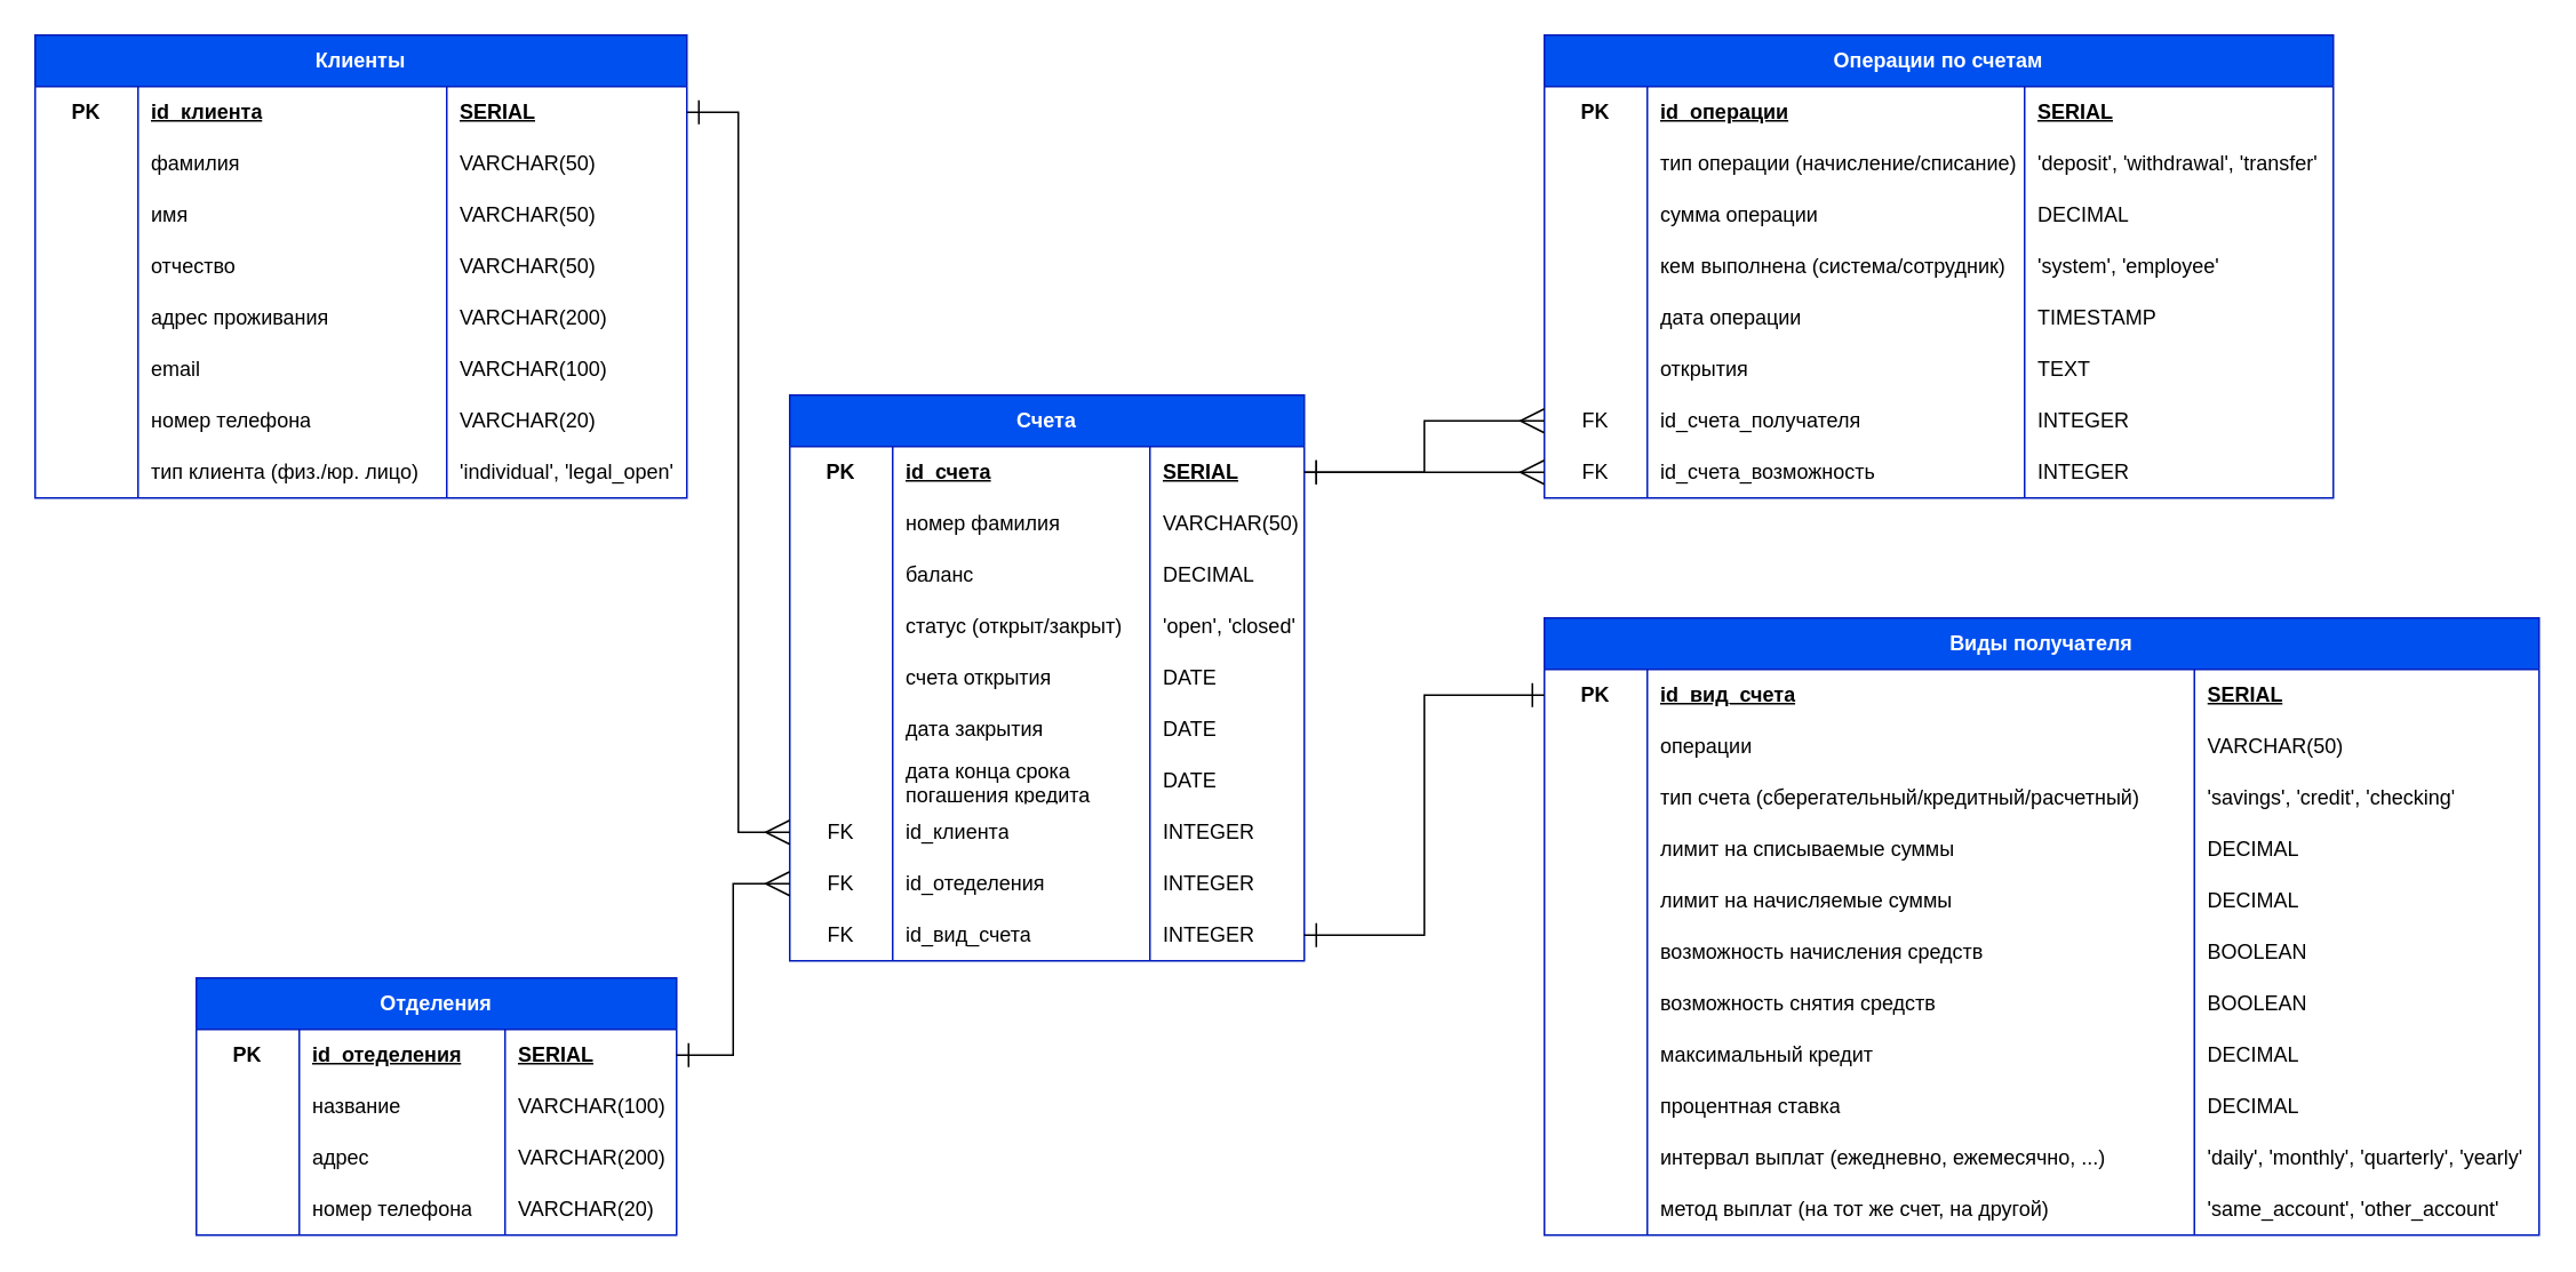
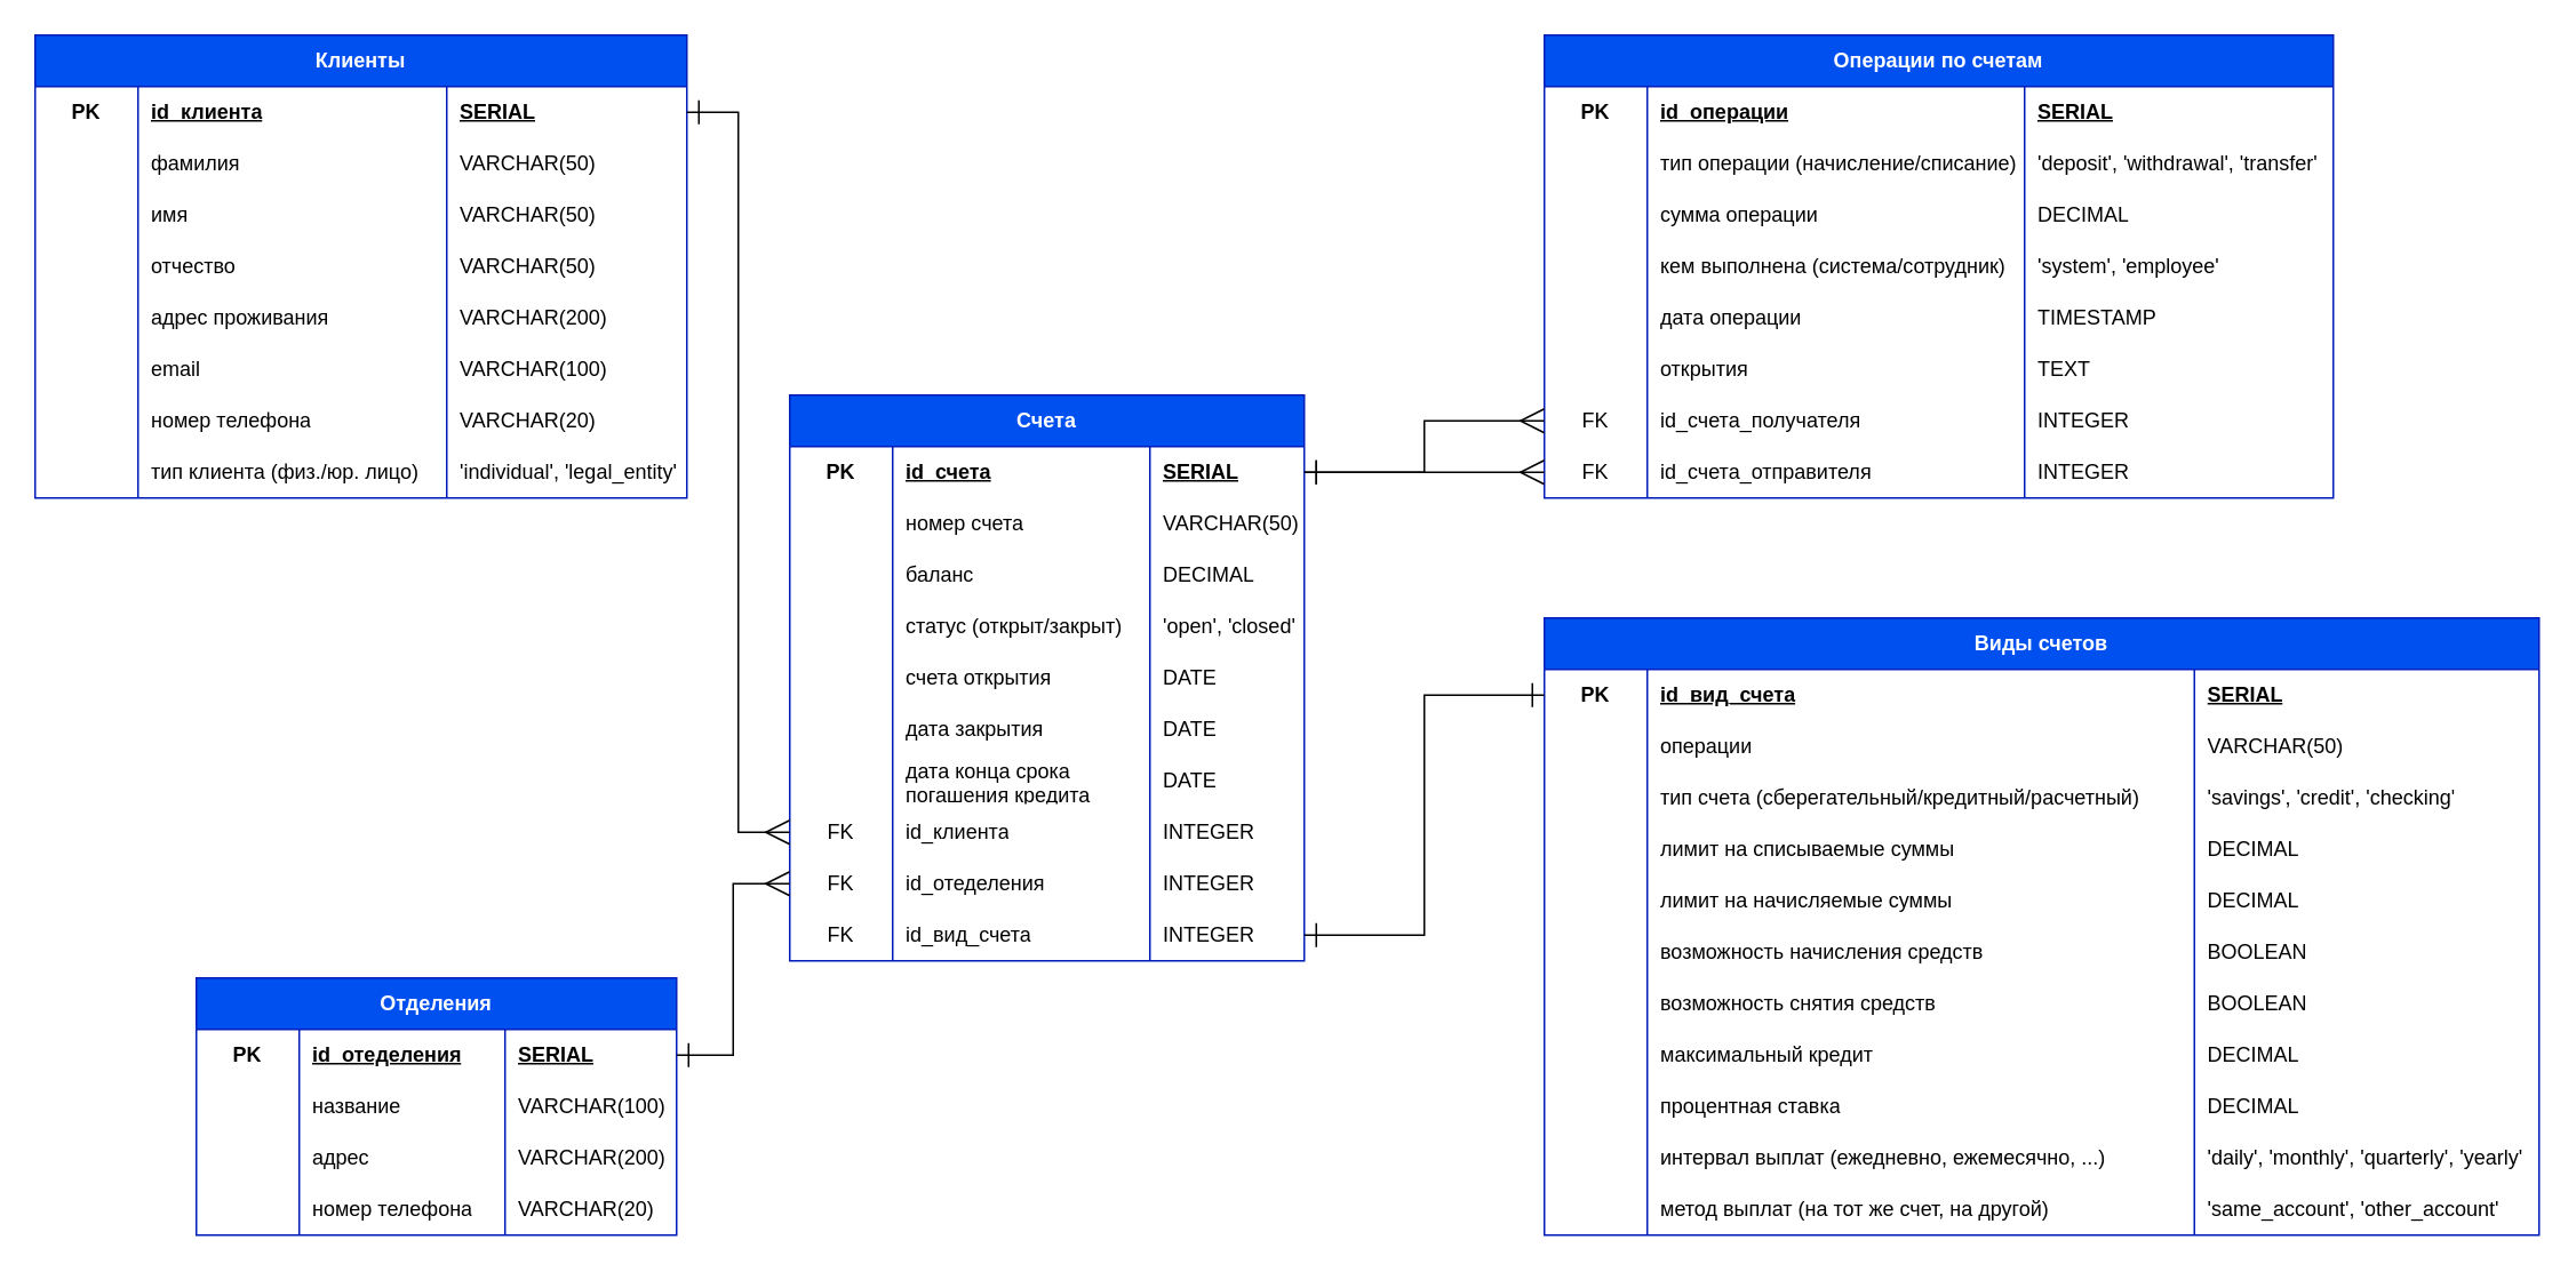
- <mxCell id="51" value="'individual', 'legal_open'" style="shape=partialRectangle;connectable=0;fillColor=none;top=0;left=0;bottom=0;right=0;align=left;spacingLeft=6;overflow=hidden;html=1;whiteSpace=wrap;" vertex="1" parent="48"><mxGeometry x="240" width="140" height="30" as="geometry"><mxRectangle width="140" height="30" as="alternateBounds" /></mxGeometry></mxCell>
+ <mxCell id="51" value="'individual', 'legal_entity'" style="shape=partialRectangle;connectable=0;fillColor=none;top=0;left=0;bottom=0;right=0;align=left;spacingLeft=6;overflow=hidden;html=1;whiteSpace=wrap;" vertex="1" parent="48"><mxGeometry x="240" width="140" height="30" as="geometry"><mxRectangle width="140" height="30" as="alternateBounds" /></mxGeometry></mxCell>
- <mxCell id="172" value="id_счета_возможность" style="shape=partialRectangle;connectable=0;fillColor=none;top=0;left=0;bottom=0;right=0;align=left;spacingLeft=6;overflow=hidden;html=1;whiteSpace=wrap;" parent="170" vertex="1"><mxGeometry x="60" width="220" height="30" as="geometry"><mxRectangle width="220" height="30" as="alternateBounds" /></mxGeometry></mxCell>
+ <mxCell id="172" value="id_счета_отправителя" style="shape=partialRectangle;connectable=0;fillColor=none;top=0;left=0;bottom=0;right=0;align=left;spacingLeft=6;overflow=hidden;html=1;whiteSpace=wrap;" parent="170" vertex="1"><mxGeometry x="60" width="220" height="30" as="geometry"><mxRectangle width="220" height="30" as="alternateBounds" /></mxGeometry></mxCell>
- <mxCell id="59" value="номер фамилия" style="shape=partialRectangle;connectable=0;fillColor=none;top=0;left=0;bottom=0;right=0;align=left;spacingLeft=6;overflow=hidden;html=1;whiteSpace=wrap;" parent="57" vertex="1"><mxGeometry x="60" width="150" height="30" as="geometry"><mxRectangle width="150" height="30" as="alternateBounds" /></mxGeometry></mxCell>
+ <mxCell id="59" value="номер счета" style="shape=partialRectangle;connectable=0;fillColor=none;top=0;left=0;bottom=0;right=0;align=left;spacingLeft=6;overflow=hidden;html=1;whiteSpace=wrap;" parent="57" vertex="1"><mxGeometry x="60" width="150" height="30" as="geometry"><mxRectangle width="150" height="30" as="alternateBounds" /></mxGeometry></mxCell>
- <mxCell id="93" value="Виды получателя" style="shape=table;startSize=30;container=1;collapsible=1;childLayout=tableLayout;fixedRows=1;rowLines=0;fontStyle=1;align=center;resizeLast=1;html=1;whiteSpace=wrap;fillColor=#0050ef;strokeColor=#001DBC;fontColor=#ffffff;fillStyle=auto;gradientColor=none;" parent="1" vertex="1"><mxGeometry x="900" y="360" width="580" height="360" as="geometry"><mxRectangle x="150" y="210" width="90" height="30" as="alternateBounds" /></mxGeometry></mxCell>
+ <mxCell id="93" value="Виды счетов" style="shape=table;startSize=30;container=1;collapsible=1;childLayout=tableLayout;fixedRows=1;rowLines=0;fontStyle=1;align=center;resizeLast=1;html=1;whiteSpace=wrap;fillColor=#0050ef;strokeColor=#001DBC;fontColor=#ffffff;fillStyle=auto;gradientColor=none;" parent="1" vertex="1"><mxGeometry x="900" y="360" width="580" height="360" as="geometry"><mxRectangle x="150" y="210" width="90" height="30" as="alternateBounds" /></mxGeometry></mxCell>
